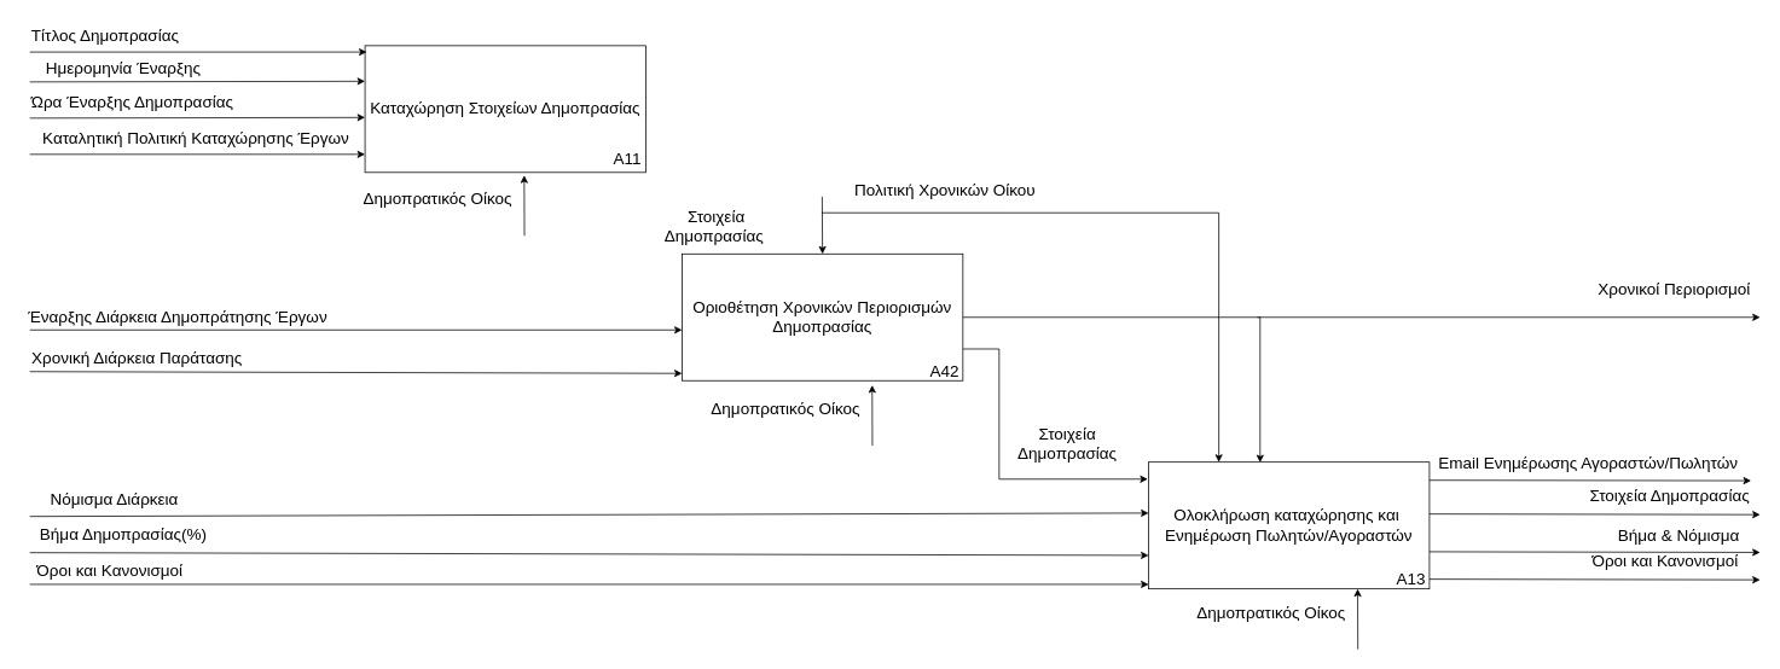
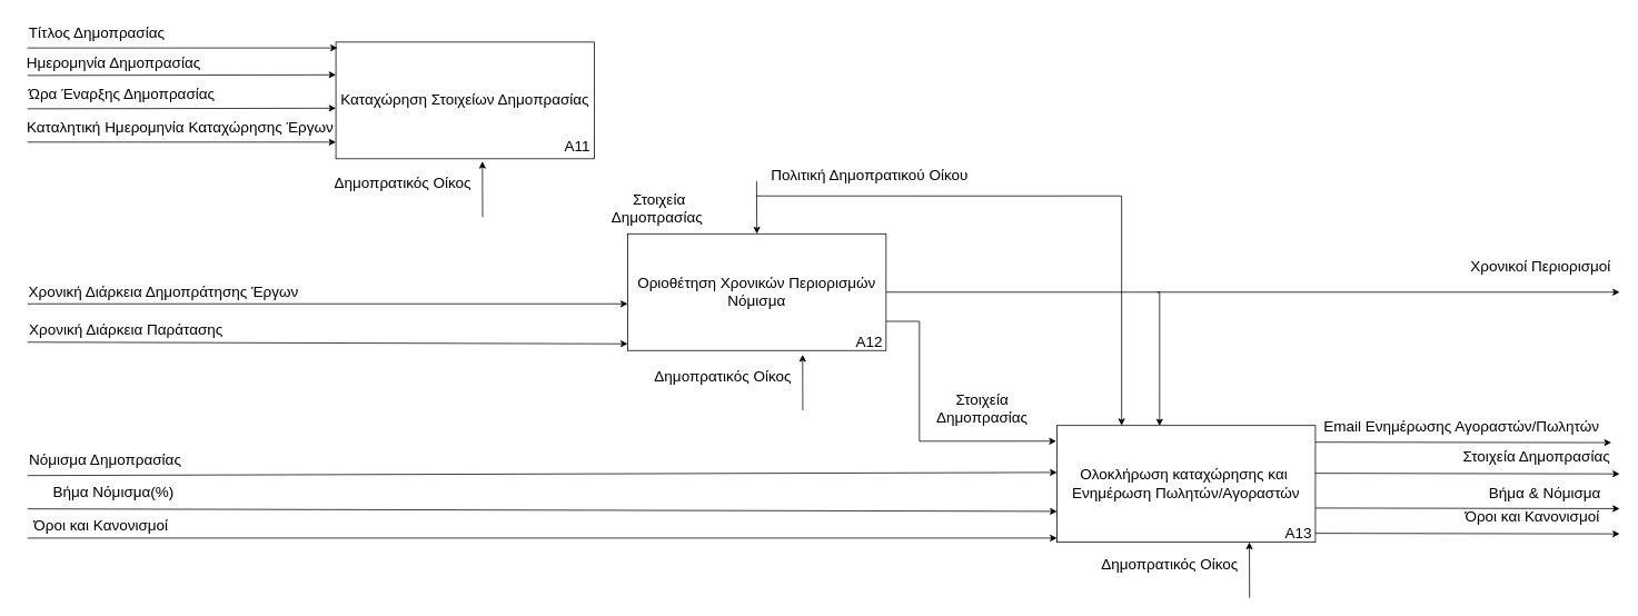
- <mxCell id="4" value="Ημερομηνία Έναρξης" style="text;html=1;align=center;verticalAlign=middle;resizable=0;points=[];autosize=1;strokeColor=none;fillColor=none;fontSize=18;" parent="1" vertex="1"><mxGeometry x="20" y="56" width="230" height="40" as="geometry" /></mxCell>
+ <mxCell id="4" value="Ημερομηνία Δημοπρασίας" style="text;html=1;align=center;verticalAlign=middle;resizable=0;points=[];autosize=1;strokeColor=none;fillColor=none;fontSize=18;" parent="1" vertex="1"><mxGeometry x="20" y="56" width="230" height="40" as="geometry" /></mxCell>
- <mxCell id="6" value="Καταλητική Πολιτική Καταχώρησης Έργων" style="text;html=1;align=center;verticalAlign=middle;resizable=0;points=[];autosize=1;strokeColor=none;fillColor=none;fontSize=18;" parent="1" vertex="1"><mxGeometry x="20" y="133" width="390" height="40" as="geometry" /></mxCell>
+ <mxCell id="6" value="Καταλητική Ημερομηνία Καταχώρησης Έργων" style="text;html=1;align=center;verticalAlign=middle;resizable=0;points=[];autosize=1;strokeColor=none;fillColor=none;fontSize=18;" parent="1" vertex="1"><mxGeometry x="20" y="133" width="390" height="40" as="geometry" /></mxCell>
- <mxCell id="48" value="Πολιτική Χρονικών Οίκου" style="text;html=1;align=center;verticalAlign=middle;resizable=0;points=[];autosize=1;strokeColor=none;fillColor=none;fontSize=18;" vertex="1" parent="1"><mxGeometry x="912" y="190" width="260" height="40" as="geometry" /></mxCell>
+ <mxCell id="48" value="Πολιτική Δημοπρατικού Οίκου" style="text;html=1;align=center;verticalAlign=middle;resizable=0;points=[];autosize=1;strokeColor=none;fillColor=none;fontSize=18;" vertex="1" parent="1"><mxGeometry x="912" y="190" width="260" height="40" as="geometry" /></mxCell>
- <mxCell id="14" value="Έναρξης Διάρκεια Δημοπράτησης Έργων" style="text;html=1;align=center;verticalAlign=middle;resizable=0;points=[];autosize=1;strokeColor=none;fillColor=none;fontSize=18;" parent="1" vertex="1"><mxGeometry x="20" y="330" width="350" height="40" as="geometry" /></mxCell>
+ <mxCell id="14" value="Χρονική Διάρκεια Δημοπράτησης Έργων" style="text;html=1;align=center;verticalAlign=middle;resizable=0;points=[];autosize=1;strokeColor=none;fillColor=none;fontSize=18;" parent="1" vertex="1"><mxGeometry x="20" y="330" width="350" height="40" as="geometry" /></mxCell>
- <mxCell id="13" value="Οριοθέτηση Χρονικών Περιορισμών Δημοπρασίας" style="rounded=0;whiteSpace=wrap;html=1;fontSize=18;" parent="1" vertex="1"><mxGeometry x="752" y="280" width="310" height="140" as="geometry" /></mxCell>
+ <mxCell id="13" value="Οριοθέτηση Χρονικών Περιορισμών Νόμισμα" style="rounded=0;whiteSpace=wrap;html=1;fontSize=18;" parent="1" vertex="1"><mxGeometry x="752" y="280" width="310" height="140" as="geometry" /></mxCell>
- <mxCell id="27" value="Α42" style="text;html=1;strokeColor=none;fillColor=none;align=center;verticalAlign=middle;whiteSpace=wrap;rounded=0;fontSize=18;" parent="1" vertex="1"><mxGeometry x="1012" y="395" width="60" height="30" as="geometry" /></mxCell>
+ <mxCell id="27" value="Α12" style="text;html=1;strokeColor=none;fillColor=none;align=center;verticalAlign=middle;whiteSpace=wrap;rounded=0;fontSize=18;" parent="1" vertex="1"><mxGeometry x="1012" y="395" width="60" height="30" as="geometry" /></mxCell>
- <mxCell id="24" value="Νόμισμα Διάρκεια" style="text;html=1;align=center;verticalAlign=middle;resizable=0;points=[];autosize=1;strokeColor=none;fillColor=none;fontSize=18;" parent="1" vertex="1"><mxGeometry x="20" y="531" width="210" height="40" as="geometry" /></mxCell>
+ <mxCell id="24" value="Νόμισμα Δημοπρασίας" style="text;html=1;align=center;verticalAlign=middle;resizable=0;points=[];autosize=1;strokeColor=none;fillColor=none;fontSize=18;" parent="1" vertex="1"><mxGeometry x="20" y="531" width="210" height="40" as="geometry" /></mxCell>
- <mxCell id="21" value="Βήμα Δημοπρασίας(%)" style="text;html=1;align=center;verticalAlign=middle;resizable=0;points=[];autosize=1;strokeColor=none;fillColor=none;fontSize=18;" parent="1" vertex="1"><mxGeometry x="30" y="570" width="210" height="40" as="geometry" /></mxCell>
+ <mxCell id="21" value="Βήμα Νόμισμα(%)" style="text;html=1;align=center;verticalAlign=middle;resizable=0;points=[];autosize=1;strokeColor=none;fillColor=none;fontSize=18;" parent="1" vertex="1"><mxGeometry x="30" y="570" width="210" height="40" as="geometry" /></mxCell>
